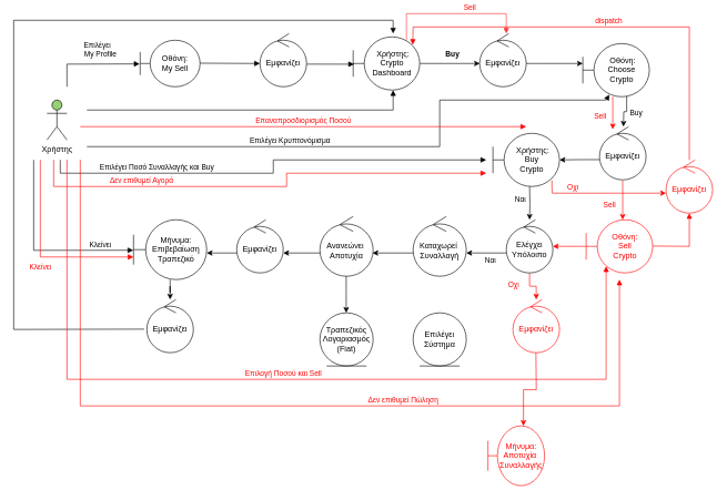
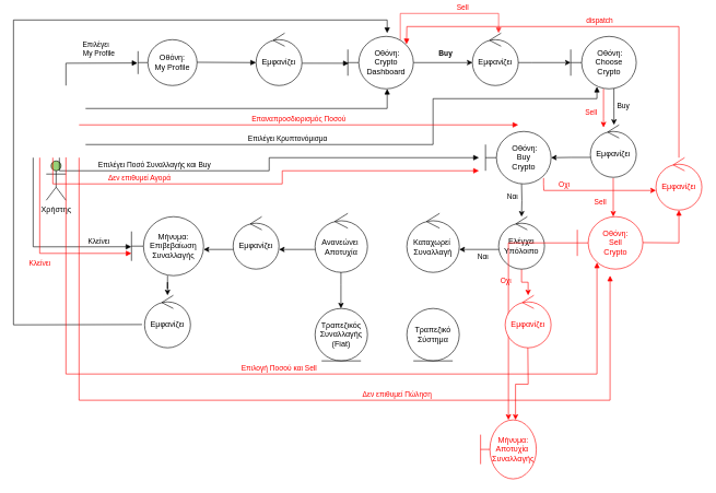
- <mxCell id="2" value="Οθόνη:&lt;br&gt;My Sell" style="shape=umlBoundary;whiteSpace=wrap;html=1;" parent="1" vertex="1"><mxGeometry x="210" y="60" width="90" height="70" as="geometry" /></mxCell>
+ <mxCell id="2" value="Οθόνη:&lt;br&gt;My Profile" style="shape=umlBoundary;whiteSpace=wrap;html=1;" parent="1" vertex="1"><mxGeometry x="210" y="60" width="90" height="70" as="geometry" /></mxCell>
- <mxCell id="7" value="&amp;nbsp;Χρήστης:&lt;br&gt;Crypto&lt;br&gt;Dashboard" style="shape=umlBoundary;whiteSpace=wrap;html=1;" parent="1" vertex="1"><mxGeometry x="530" y="55" width="100" height="80" as="geometry" /></mxCell>
+ <mxCell id="7" value="&amp;nbsp;Οθόνη:&lt;br&gt;Crypto&lt;br&gt;Dashboard" style="shape=umlBoundary;whiteSpace=wrap;html=1;" parent="1" vertex="1"><mxGeometry x="530" y="55" width="100" height="80" as="geometry" /></mxCell>
- <mxCell id="18" value="&amp;nbsp;Οθόνη:&lt;br&gt;Choose&lt;br&gt;Crypto" style="shape=umlBoundary;whiteSpace=wrap;html=1;" parent="1" vertex="1"><mxGeometry x="875" y="65" width="100" height="80" as="geometry" /></mxCell>
+ <mxCell id="18" value="&amp;nbsp;Οθόνη:&lt;br&gt;Choose&lt;br&gt;Crypto" style="shape=umlBoundary;whiteSpace=wrap;html=1;" parent="1" vertex="1"><mxGeometry x="870" y="55" width="100" height="80" as="geometry" /></mxCell>
- <mxCell id="4" value="&lt;font color=&quot;#000000&quot;&gt;Χρήστης&lt;/font&gt;" style="shape=umlActor;verticalLabelPosition=bottom;verticalAlign=top;html=1;outlineConnect=0;fillColor=#97D077;fontColor=#ffffff;strokeColor=#000000;" parent="1" vertex="1"><mxGeometry x="70" y="150" width="30" height="60" as="geometry" /></mxCell>
+ <mxCell id="4" value="&lt;font color=&quot;#000000&quot;&gt;Χρήστης&lt;/font&gt;" style="shape=umlActor;verticalLabelPosition=bottom;verticalAlign=top;html=1;outlineConnect=0;fillColor=#97D077;fontColor=#ffffff;strokeColor=#000000;" parent="1" vertex="1"><mxGeometry x="70" y="245" width="30" height="60" as="geometry" /></mxCell>
- <mxCell id="25" value="&amp;nbsp;Χρήστης:&lt;br&gt;Buy&lt;br&gt;Crypto" style="shape=umlBoundary;whiteSpace=wrap;html=1;" parent="1" vertex="1"><mxGeometry x="740" y="200" width="100" height="80" as="geometry" /></mxCell>
+ <mxCell id="25" value="&amp;nbsp;Οθόνη:&lt;br&gt;Buy&lt;br&gt;Crypto" style="shape=umlBoundary;whiteSpace=wrap;html=1;" parent="1" vertex="1"><mxGeometry x="740" y="200" width="100" height="80" as="geometry" /></mxCell>
- <mxCell id="44" value="" style="edgeStyle=orthogonalEdgeStyle;rounded=0;orthogonalLoop=1;jettySize=auto;html=1;fontColor=#FF0000;strokeColor=#FF0000;" parent="1" source="45" target="29" edge="1"><mxGeometry relative="1" as="geometry" /></mxCell>
+ <mxCell id="44" value="" style="edgeStyle=orthogonalEdgeStyle;rounded=0;orthogonalLoop=1;jettySize=auto;html=1;fontColor=#FF0000;strokeColor=#FF0000;" parent="1" source="45" target="60" edge="1"><mxGeometry relative="1" as="geometry" /></mxCell>
- <mxCell id="37" value="Μήνυμα:&lt;br&gt;Επιβεβαίωση&lt;br&gt;Τραπεζικό" style="shape=umlBoundary;whiteSpace=wrap;html=1;" parent="1" vertex="1"><mxGeometry x="200" y="330" width="110" height="90" as="geometry" /></mxCell>
+ <mxCell id="37" value="Μήνυμα:&lt;br&gt;Επιβεβαίωση&lt;br&gt;Συναλλαγής" style="shape=umlBoundary;whiteSpace=wrap;html=1;" parent="1" vertex="1"><mxGeometry x="200" y="330" width="110" height="90" as="geometry" /></mxCell>
- <mxCell id="30" value="" style="edgeStyle=orthogonalEdgeStyle;rounded=0;orthogonalLoop=1;jettySize=auto;html=1;" parent="1" source="31" target="33" edge="1"><mxGeometry relative="1" as="geometry"><Array as="points"><mxPoint x="600" y="380" /><mxPoint x="600" y="380" /></Array></mxGeometry></mxCell>
- <mxCell id="34" value="Τραπεζικός&lt;br&gt;Λογαριασμός (Fiat)" style="ellipse;shape=umlEntity;whiteSpace=wrap;html=1;" parent="1" vertex="1"><mxGeometry x="480" y="470" width="80" height="80" as="geometry" /></mxCell>
+ <mxCell id="34" value="Τραπεζικός&lt;br&gt;Συναλλαγής (Fiat)" style="ellipse;shape=umlEntity;whiteSpace=wrap;html=1;" parent="1" vertex="1"><mxGeometry x="480" y="470" width="80" height="80" as="geometry" /></mxCell>
- <mxCell id="32" value="Επιλέγει&lt;br&gt;Σύστημα" style="ellipse;shape=umlEntity;whiteSpace=wrap;html=1;" parent="1" vertex="1"><mxGeometry x="620" y="470" width="80" height="80" as="geometry" /></mxCell>
+ <mxCell id="32" value="Τραπεζικό&lt;br&gt;Σύστημα" style="ellipse;shape=umlEntity;whiteSpace=wrap;html=1;" parent="1" vertex="1"><mxGeometry x="620" y="470" width="80" height="80" as="geometry" /></mxCell>
